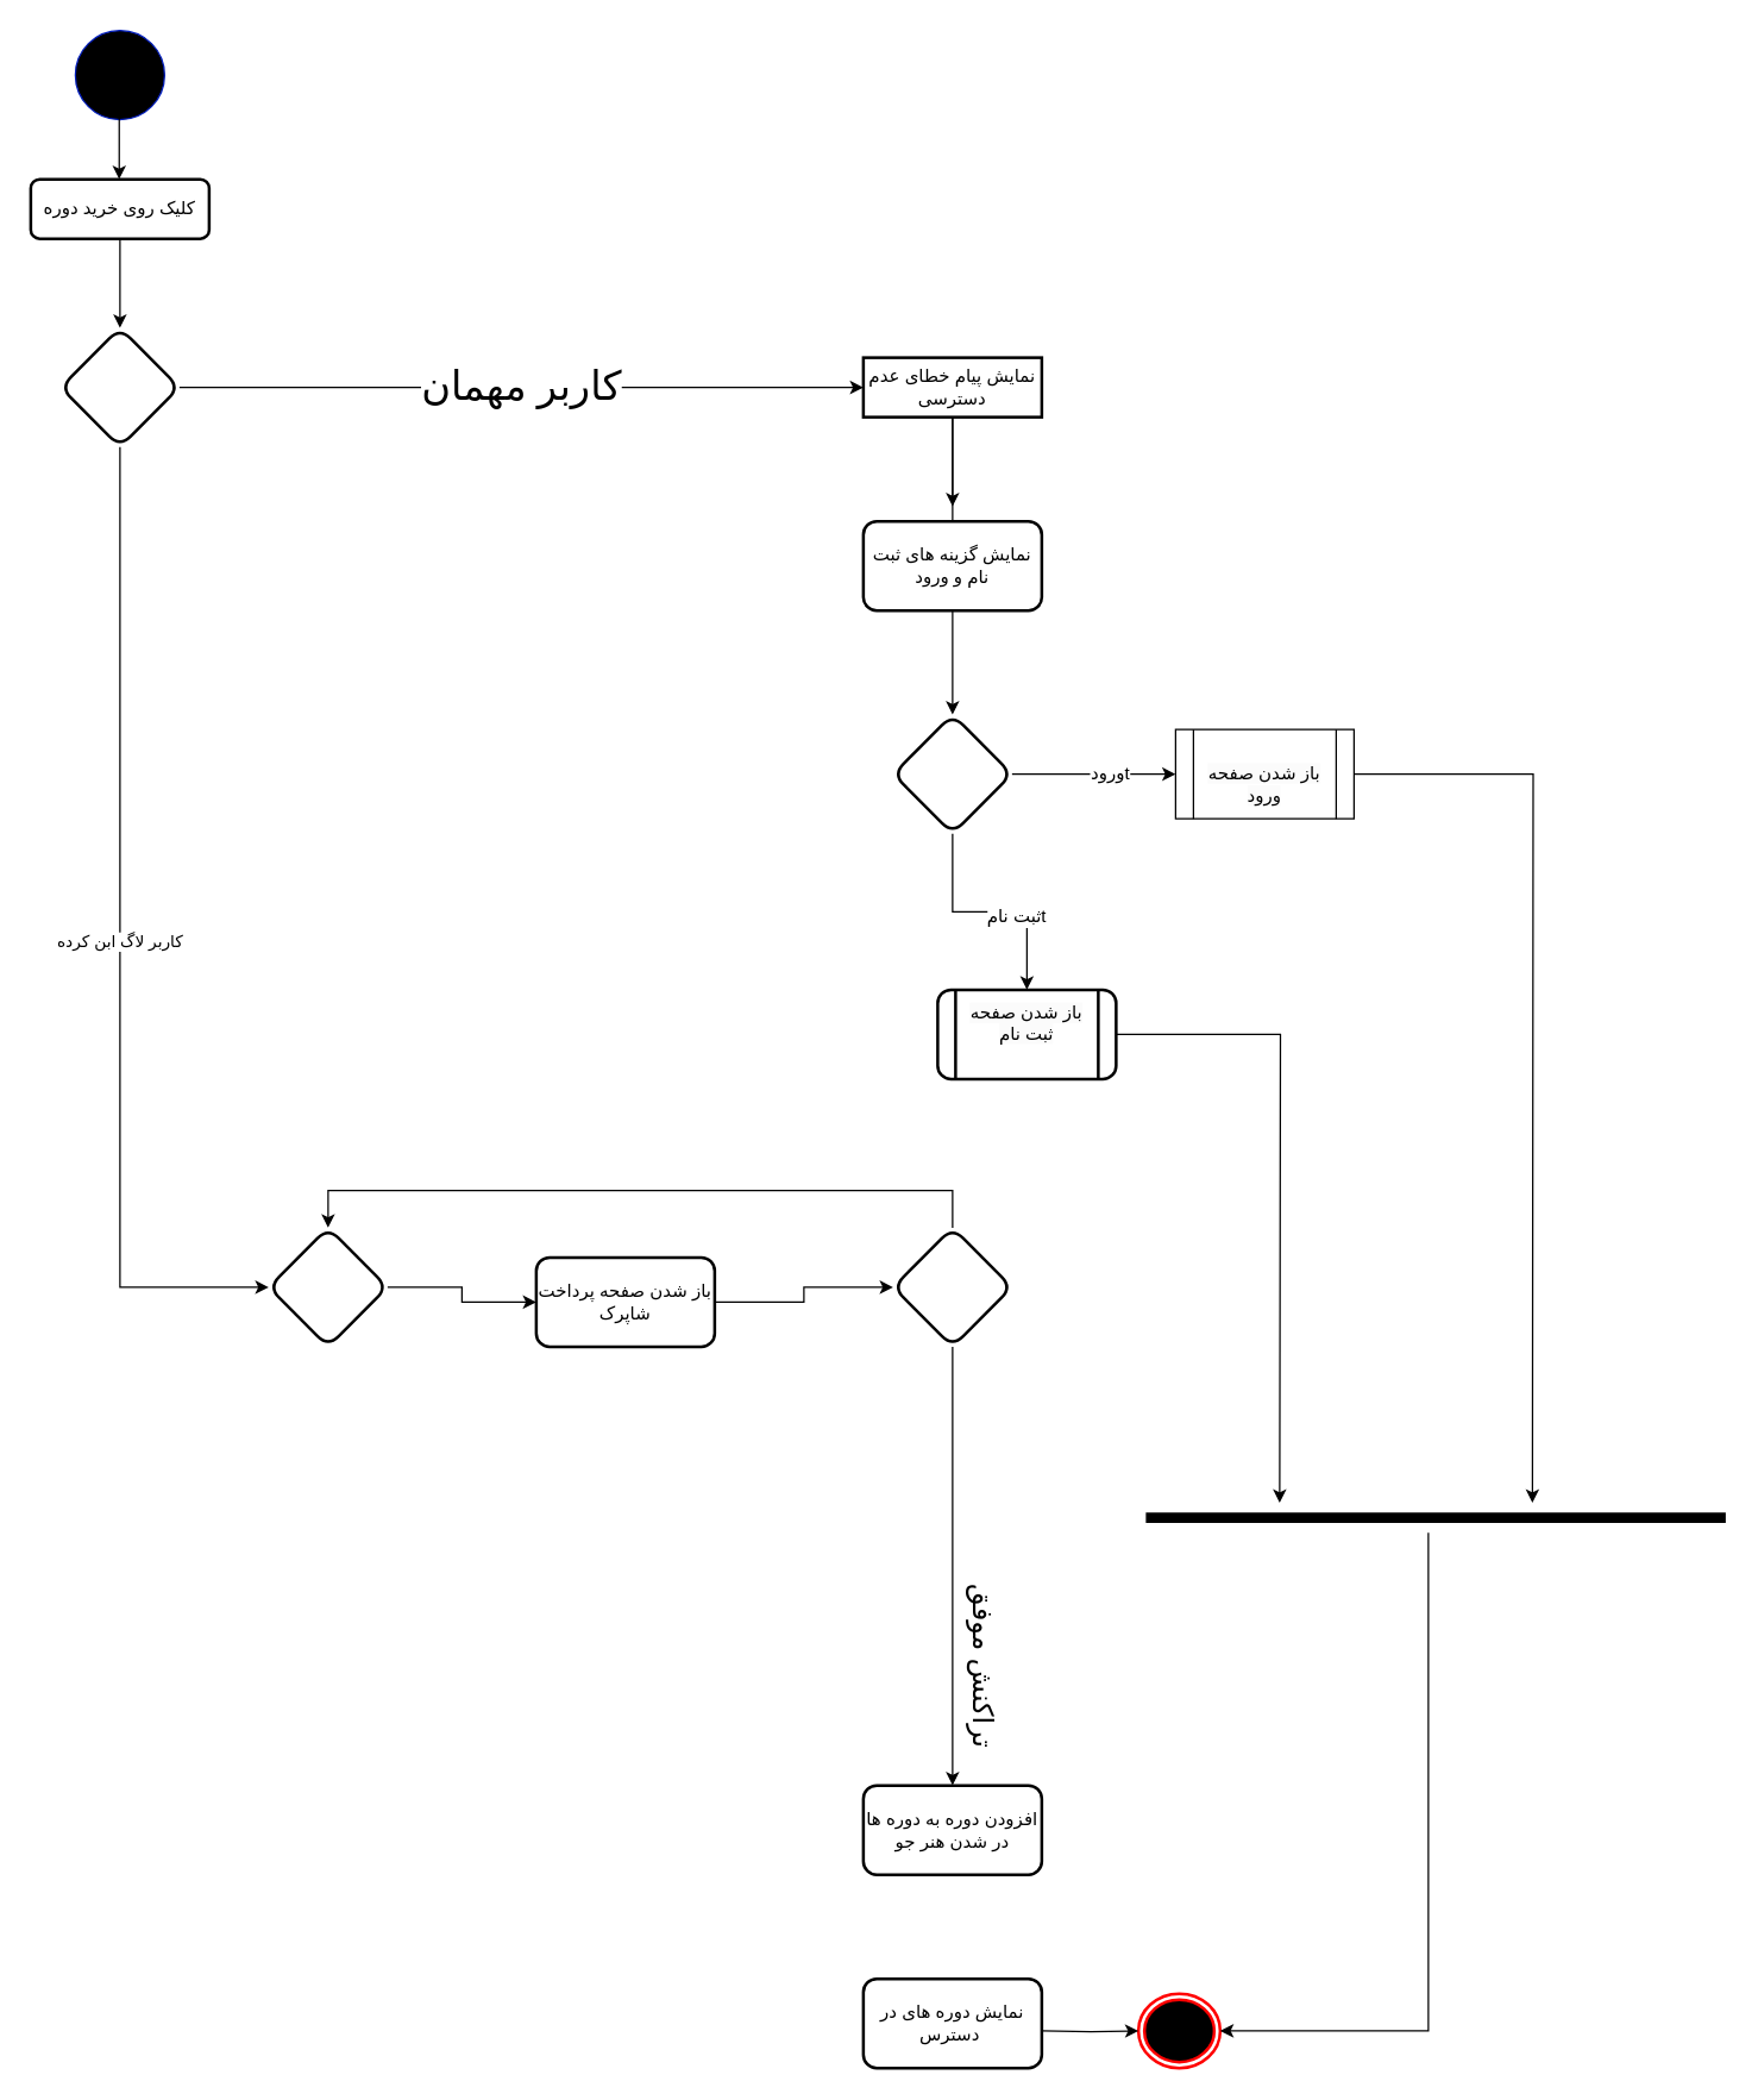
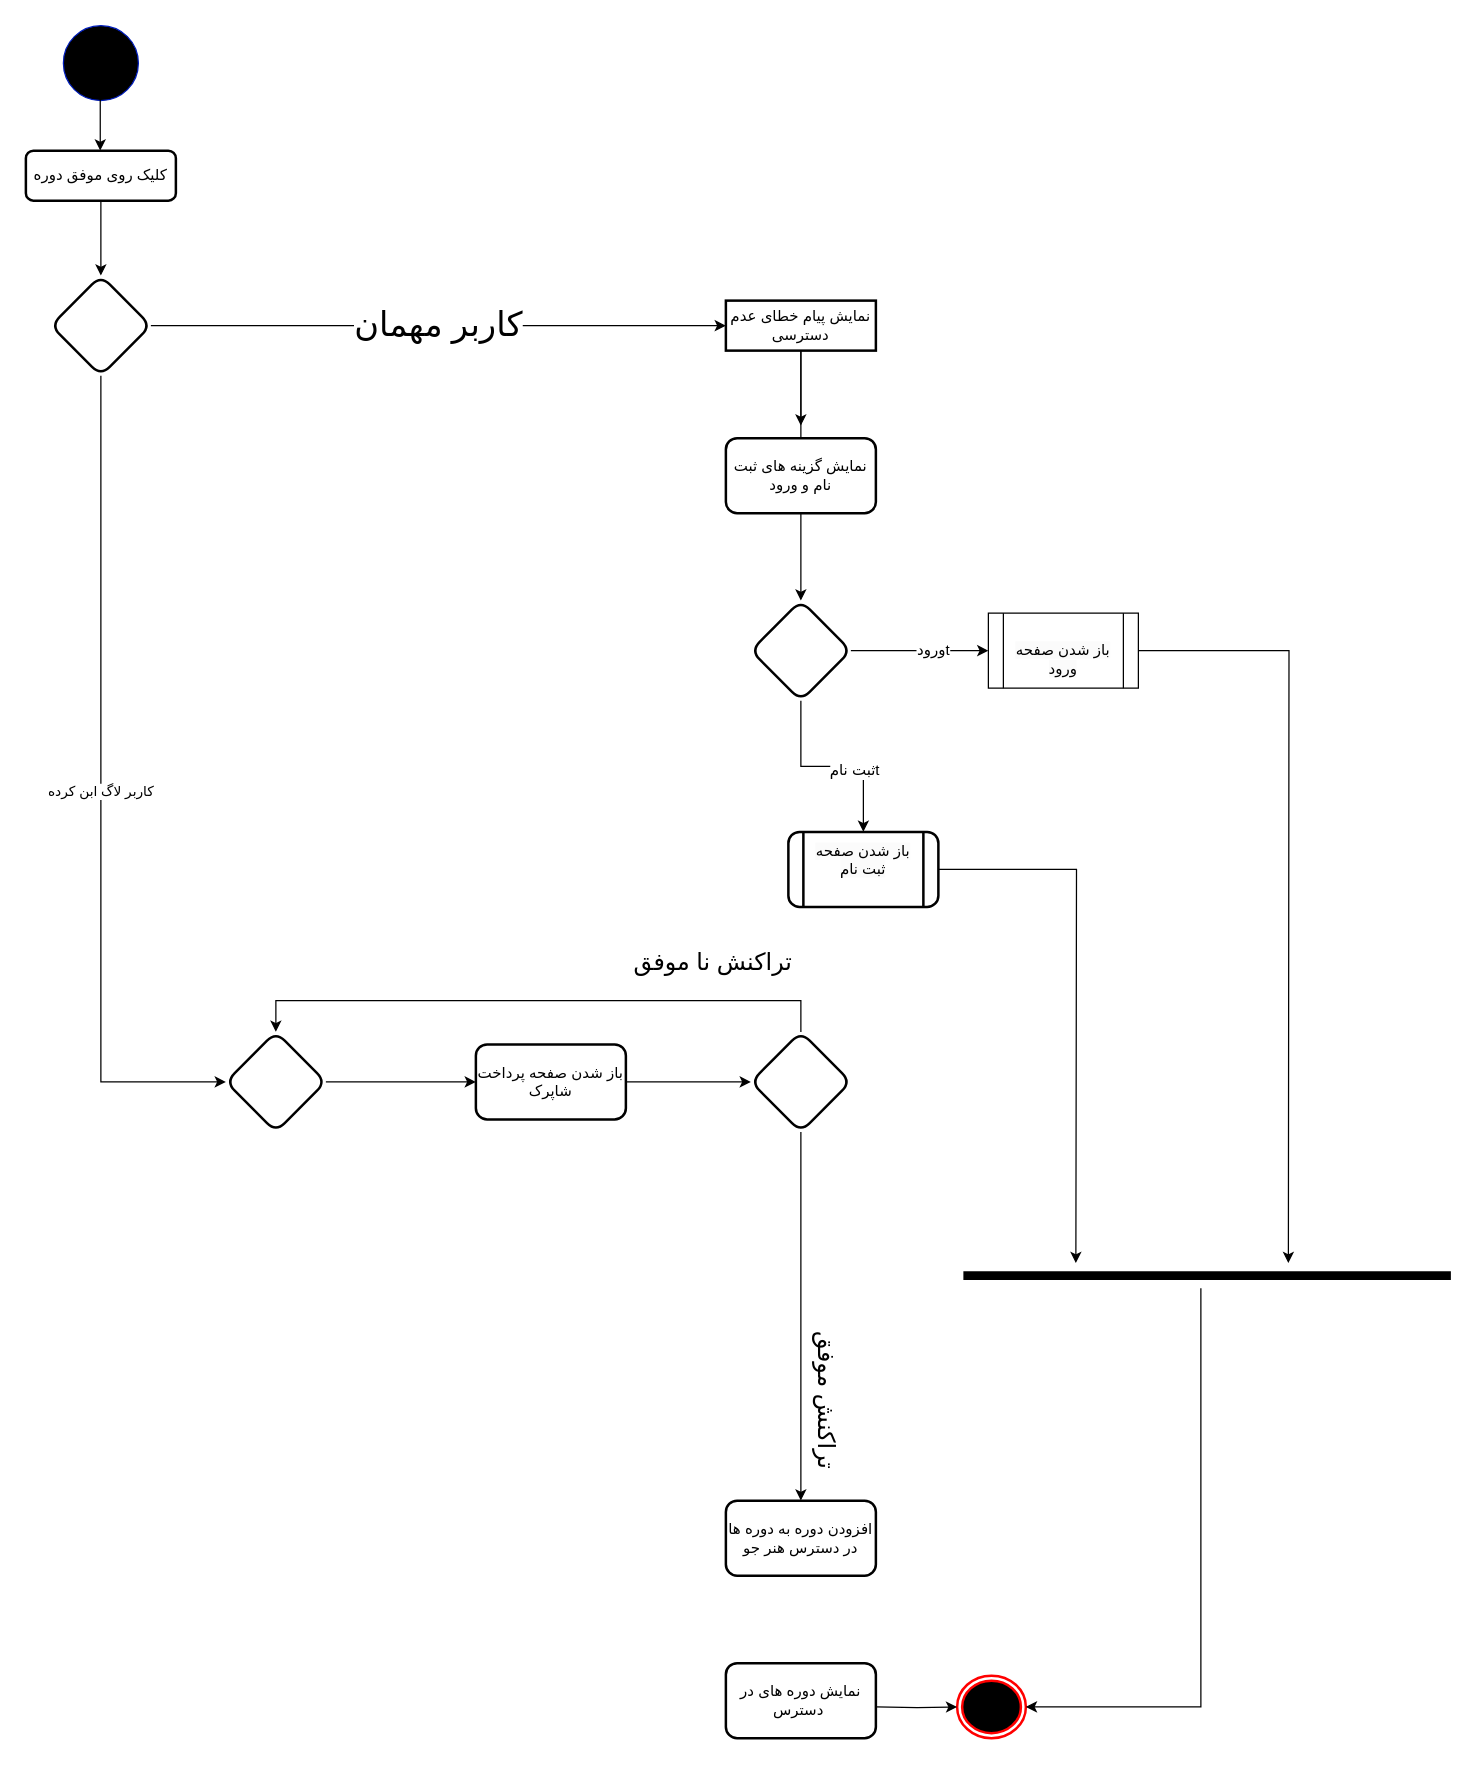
- <mxCell id="6" value="کلیک روی خرید دوره" style="whiteSpace=wrap;html=1;rounded=1;strokeWidth=2;" parent="1" vertex="1"><mxGeometry x="20" y="120" width="120" height="40" as="geometry" /></mxCell>
+ <mxCell id="6" value="کلیک روی موفق دوره" style="whiteSpace=wrap;html=1;rounded=1;strokeWidth=2;" parent="1" vertex="1"><mxGeometry x="20" y="120" width="120" height="40" as="geometry" /></mxCell>
+ <mxCell id="18" value="تراکنش نا موفق" style="text;html=1;strokeColor=none;fillColor=none;align=center;verticalAlign=middle;whiteSpace=wrap;rounded=0;strokeWidth=4;fontSize=19;" parent="1" vertex="1"><mxGeometry x="500" y="755" width="140" height="30" as="geometry" /></mxCell>
- <mxCell id="11" value="باز شدن صفحه پرداخت شاپرک" style="whiteSpace=wrap;html=1;rounded=1;strokeWidth=2;" parent="1" vertex="1"><mxGeometry x="360" y="845" width="120" height="60" as="geometry" /></mxCell>
+ <mxCell id="11" value="باز شدن صفحه پرداخت شاپرک" style="whiteSpace=wrap;html=1;rounded=1;strokeWidth=2;" parent="1" vertex="1"><mxGeometry x="380" y="835" width="120" height="60" as="geometry" /></mxCell>
- <mxCell id="8" value="افزودن دوره به دوره ها در شدن هنر جو" style="whiteSpace=wrap;html=1;rounded=1;strokeWidth=2;" parent="1" vertex="1"><mxGeometry x="580" y="1200" width="120" height="60" as="geometry" /></mxCell>
+ <mxCell id="8" value="افزودن دوره به دوره ها در دسترس هنر جو" style="whiteSpace=wrap;html=1;rounded=1;strokeWidth=2;" parent="1" vertex="1"><mxGeometry x="580" y="1200" width="120" height="60" as="geometry" /></mxCell>
